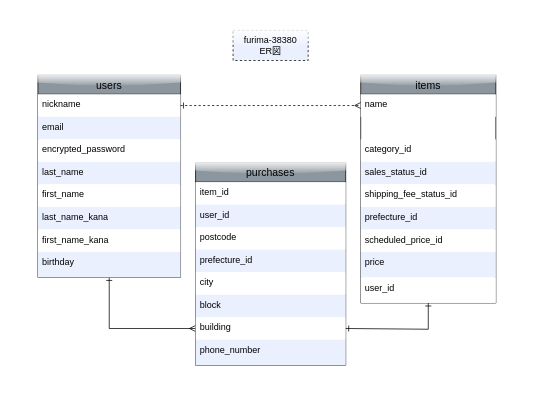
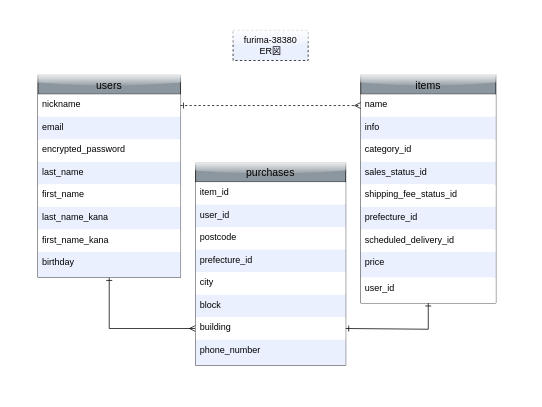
+ <mxCell id="28" value="info" style="text;strokeColor=none;fillColor=#EBF0FF;spacingLeft=4;spacingRight=4;overflow=hidden;rotatable=0;points=[[0,0.5],[1,0.5]];portConstraint=eastwest;fontSize=12;fontColor=#000000;rounded=0;container=0;" parent="2" vertex="1"><mxGeometry x="459.5" y="135" width="180" height="30" as="geometry" /></mxCell>
- <mxCell id="33" value="scheduled_price_id" style="text;strokeColor=none;fillColor=#FFFFFF;spacingLeft=4;spacingRight=4;overflow=hidden;rotatable=0;points=[[0,0.5],[1,0.5]];portConstraint=eastwest;fontSize=12;fontColor=#000000;rounded=0;container=0;" parent="2" vertex="1"><mxGeometry x="459.5" y="285" width="180" height="30" as="geometry" /></mxCell>
+ <mxCell id="33" value="scheduled_delivery_id" style="text;strokeColor=none;fillColor=#FFFFFF;spacingLeft=4;spacingRight=4;overflow=hidden;rotatable=0;points=[[0,0.5],[1,0.5]];portConstraint=eastwest;fontSize=12;fontColor=#000000;rounded=0;container=0;" parent="2" vertex="1"><mxGeometry x="459.5" y="285" width="180" height="30" as="geometry" /></mxCell>
